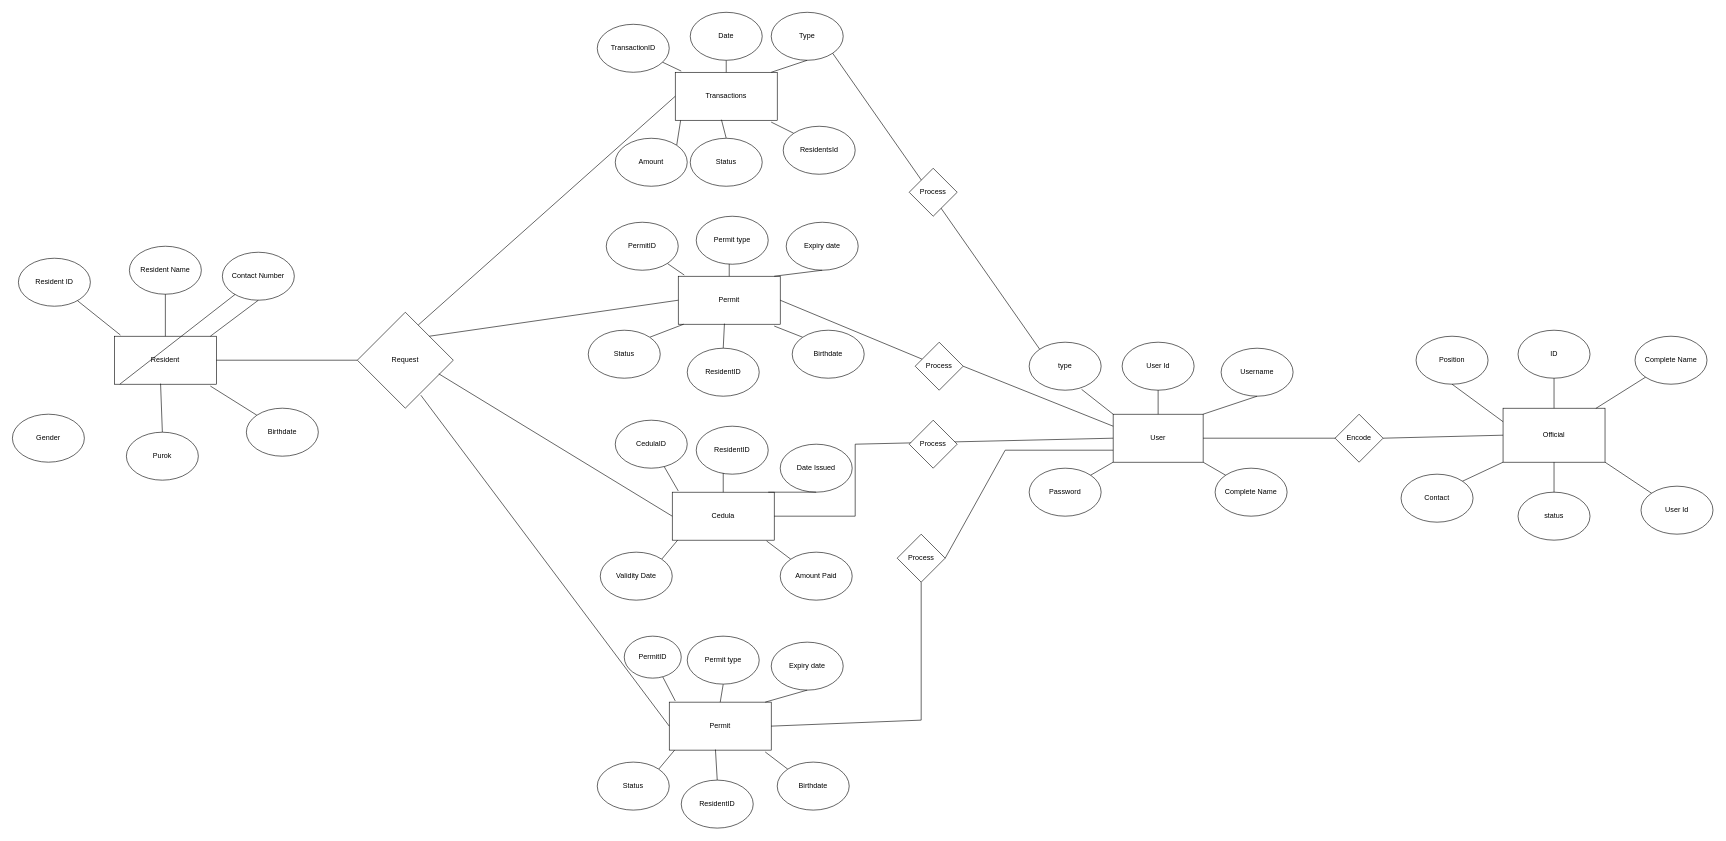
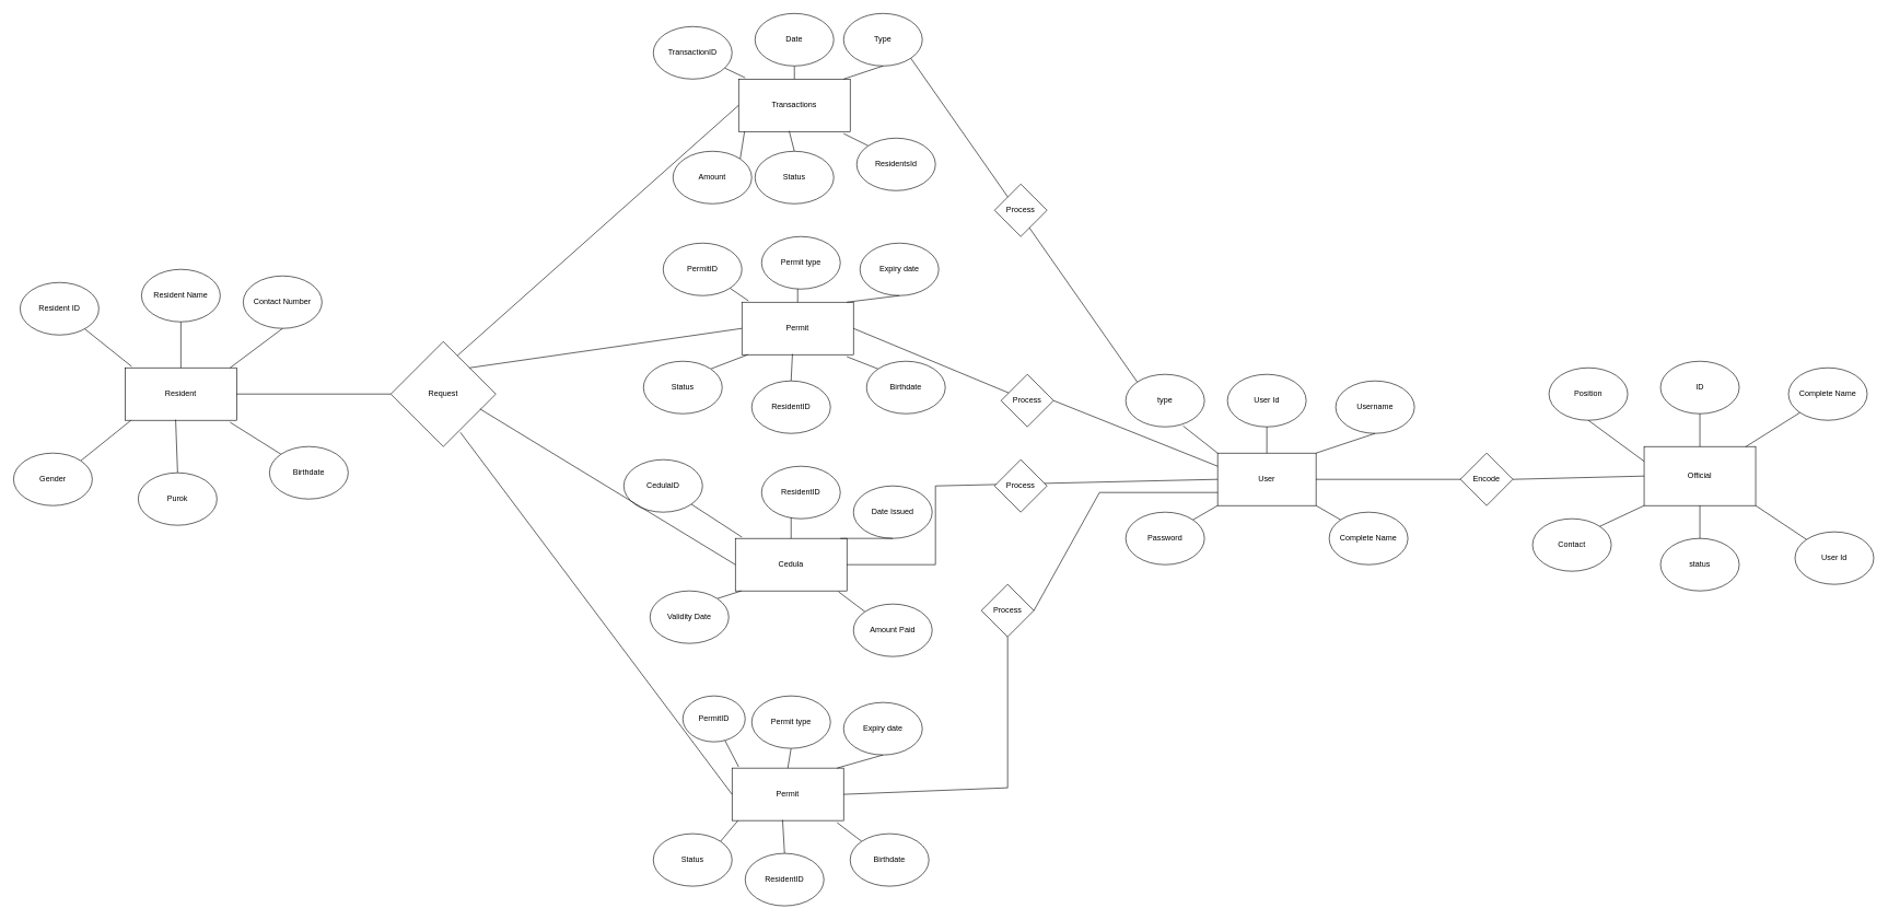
- <mxCell id="9" value="" style="endArrow=none;html=1;rounded=0;exitX=0.053;exitY=1;exitDx=0;exitDy=0;exitPerimeter=0;" edge="1" parent="1" source="2" target="7"><mxGeometry width="50" height="50" relative="1" as="geometry"><mxPoint x="240" y="470" as="sourcePoint" /><mxPoint x="120" y="600" as="targetPoint" /></mxGeometry></mxCell>
+ <mxCell id="9" value="" style="endArrow=none;html=1;rounded=0;exitX=0.053;exitY=1;exitDx=0;exitDy=0;entryX=1;entryY=0;entryDx=0;entryDy=0;exitPerimeter=0;" edge="1" parent="1" source="2" target="12"><mxGeometry width="50" height="50" relative="1" as="geometry"><mxPoint x="240" y="470" as="sourcePoint" /><mxPoint x="120" y="600" as="targetPoint" /></mxGeometry></mxCell>
- <mxCell id="41" value="CedulaID" style="ellipse;whiteSpace=wrap;html=1;" vertex="1" parent="1"><mxGeometry x="1025" y="700" width="120" height="80" as="geometry" /></mxCell>
+ <mxCell id="41" value="CedulaID" style="ellipse;whiteSpace=wrap;html=1;" vertex="1" parent="1"><mxGeometry x="950" y="700" width="120" height="80" as="geometry" /></mxCell>
- <mxCell id="46" value="Validity Date" style="ellipse;whiteSpace=wrap;html=1;" vertex="1" parent="1"><mxGeometry x="1000" y="920" width="120" height="80" as="geometry" /></mxCell>
+ <mxCell id="46" value="Validity Date" style="ellipse;whiteSpace=wrap;html=1;" vertex="1" parent="1"><mxGeometry x="990" y="900" width="120" height="80" as="geometry" /></mxCell>
